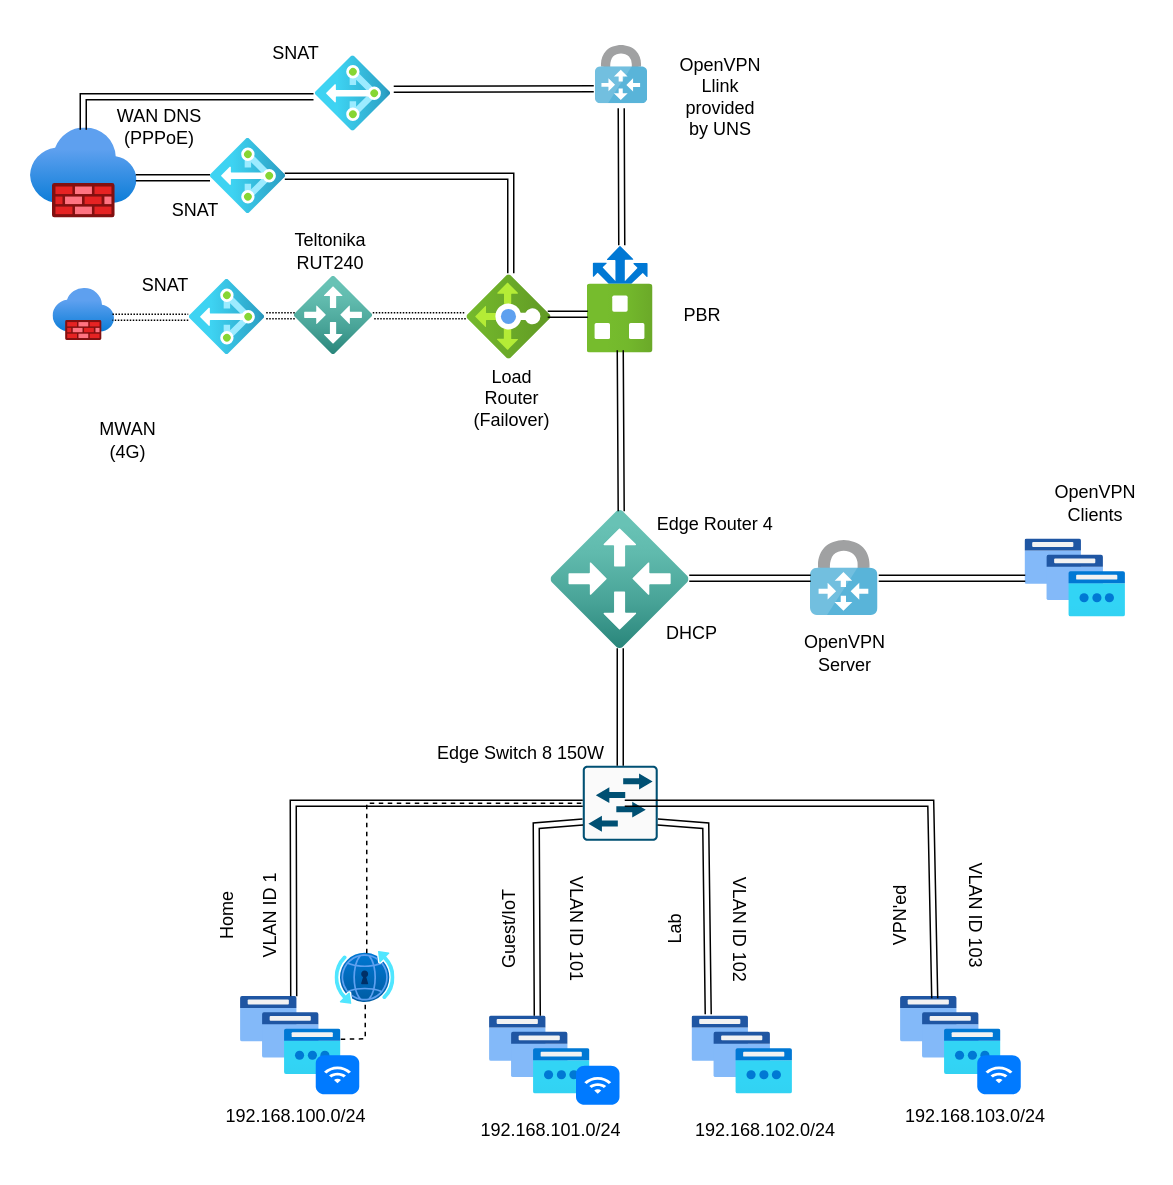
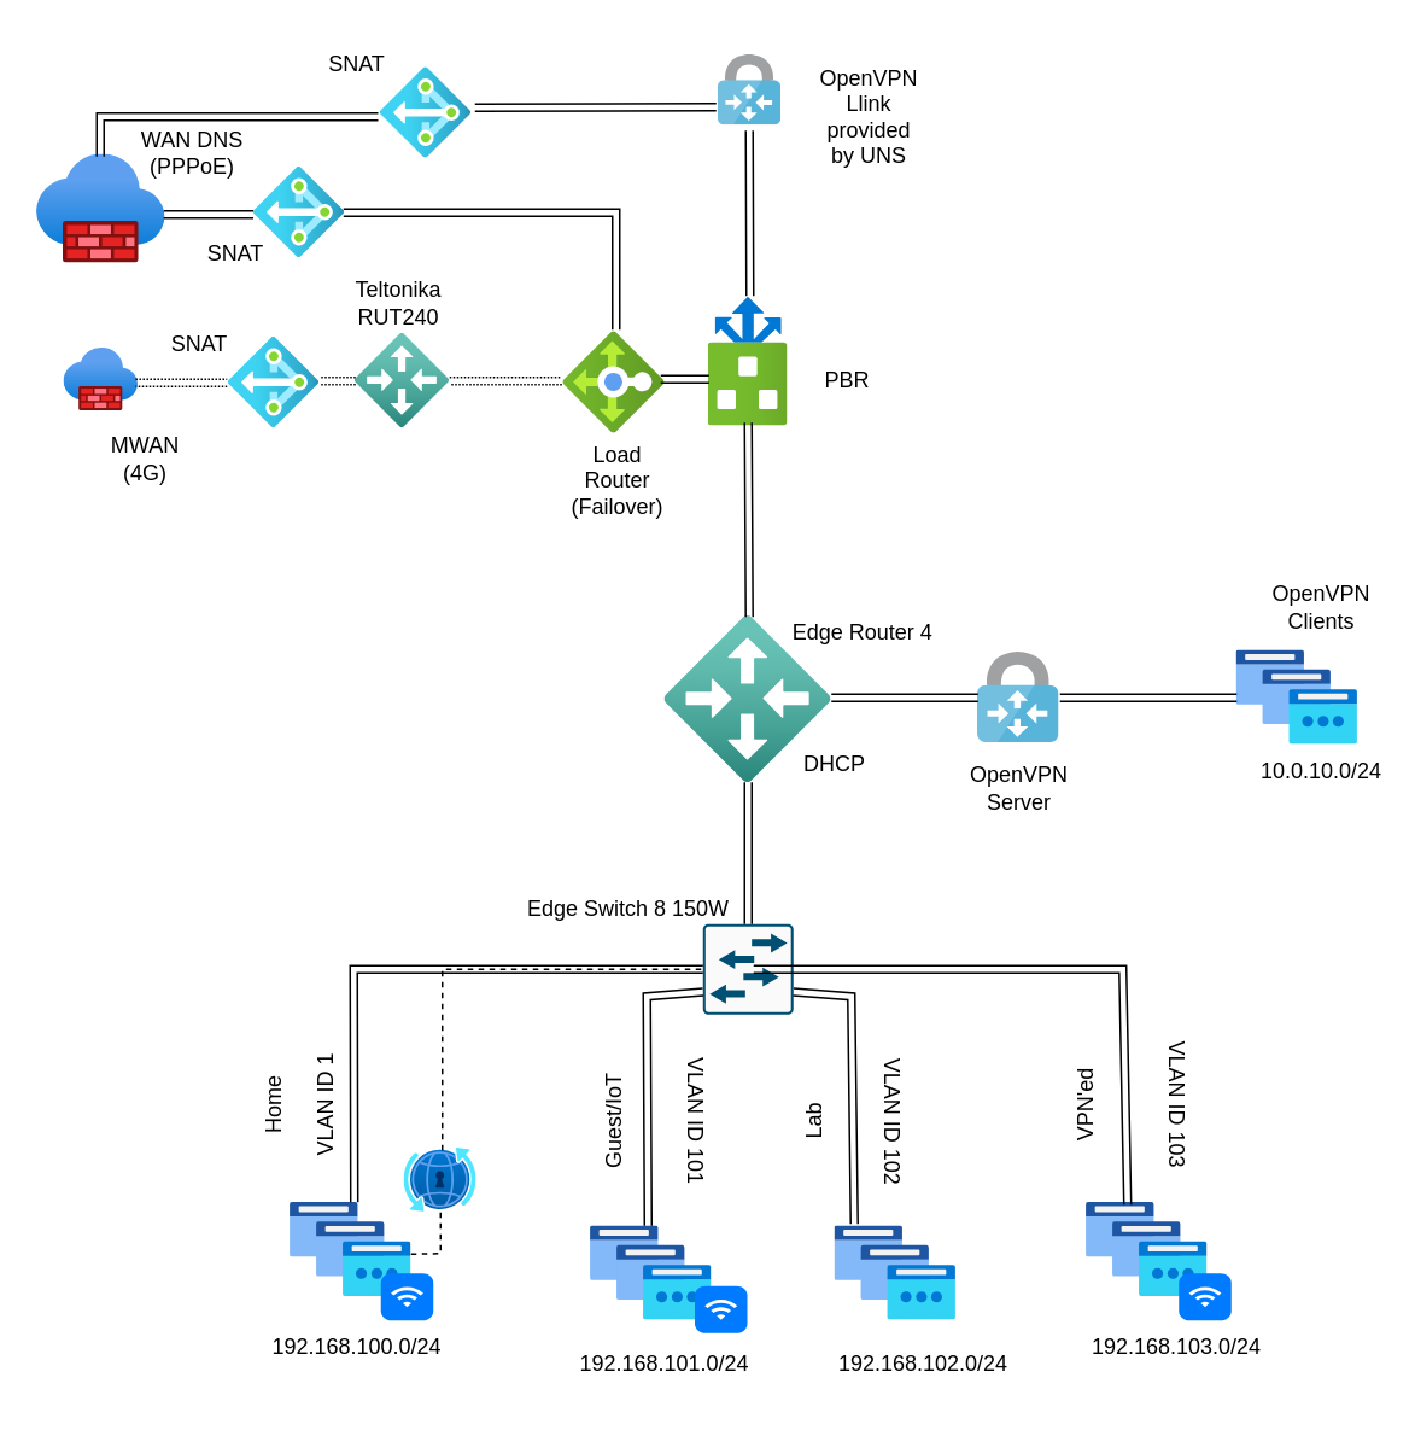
- <mxCell id="50" value="MWAN (4G)" style="text;strokeColor=none;align=center;fillColor=none;html=1;verticalAlign=middle;whiteSpace=wrap;rounded=0;" vertex="1" parent="1"><mxGeometry x="55" y="278" width="60" height="30" as="geometry" /></mxCell>
+ <mxCell id="50" value="MWAN (4G)" style="text;strokeColor=none;align=center;fillColor=none;html=1;verticalAlign=middle;whiteSpace=wrap;rounded=0;" vertex="1" parent="1"><mxGeometry x="50" y="238" width="60" height="30" as="geometry" /></mxCell>
+ <mxCell id="41" value="10.0.10.0/24" style="text;strokeColor=none;align=center;fillColor=none;html=1;verticalAlign=middle;whiteSpace=wrap;rounded=0;" vertex="1" parent="1"><mxGeometry x="700" y="411" width="60" height="30" as="geometry" /></mxCell>
